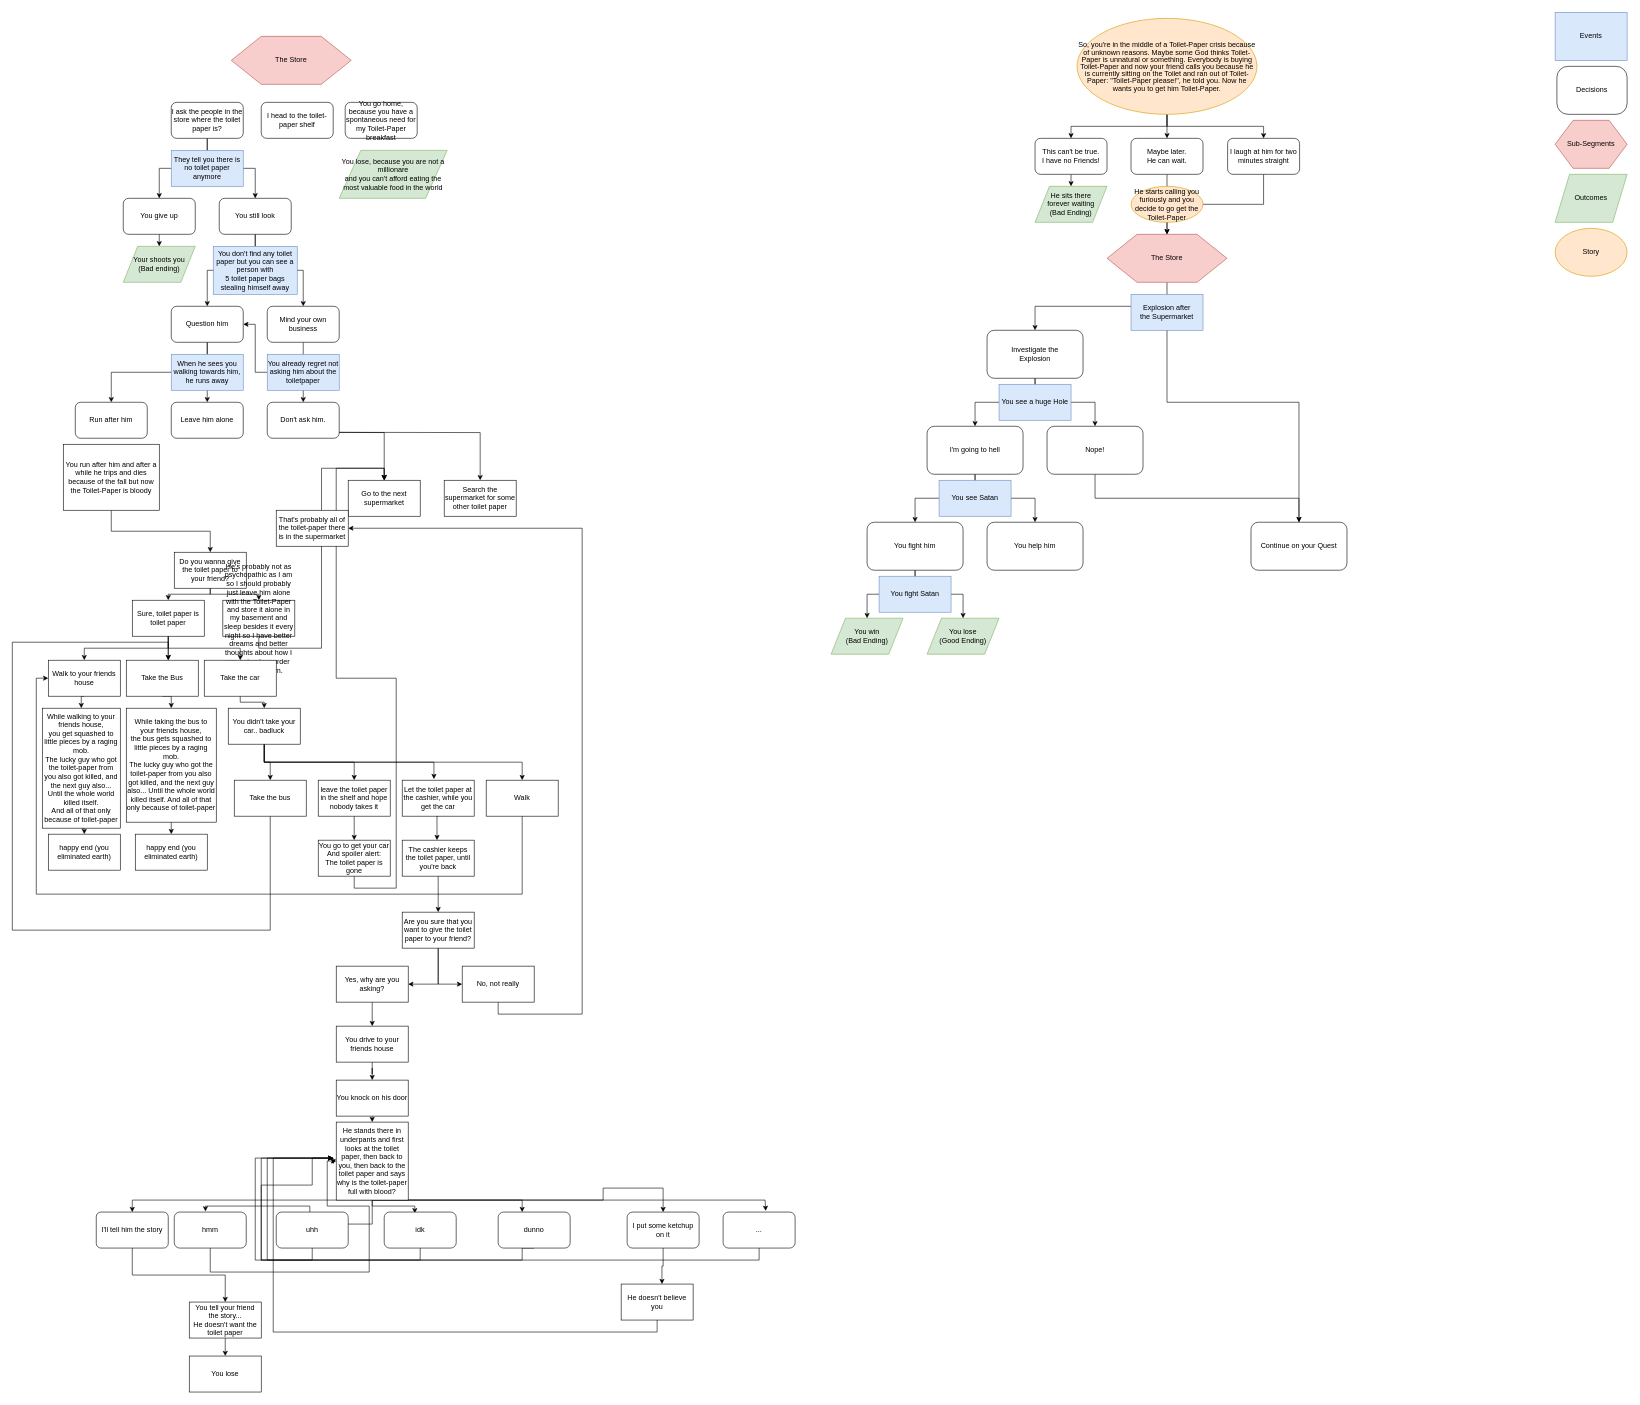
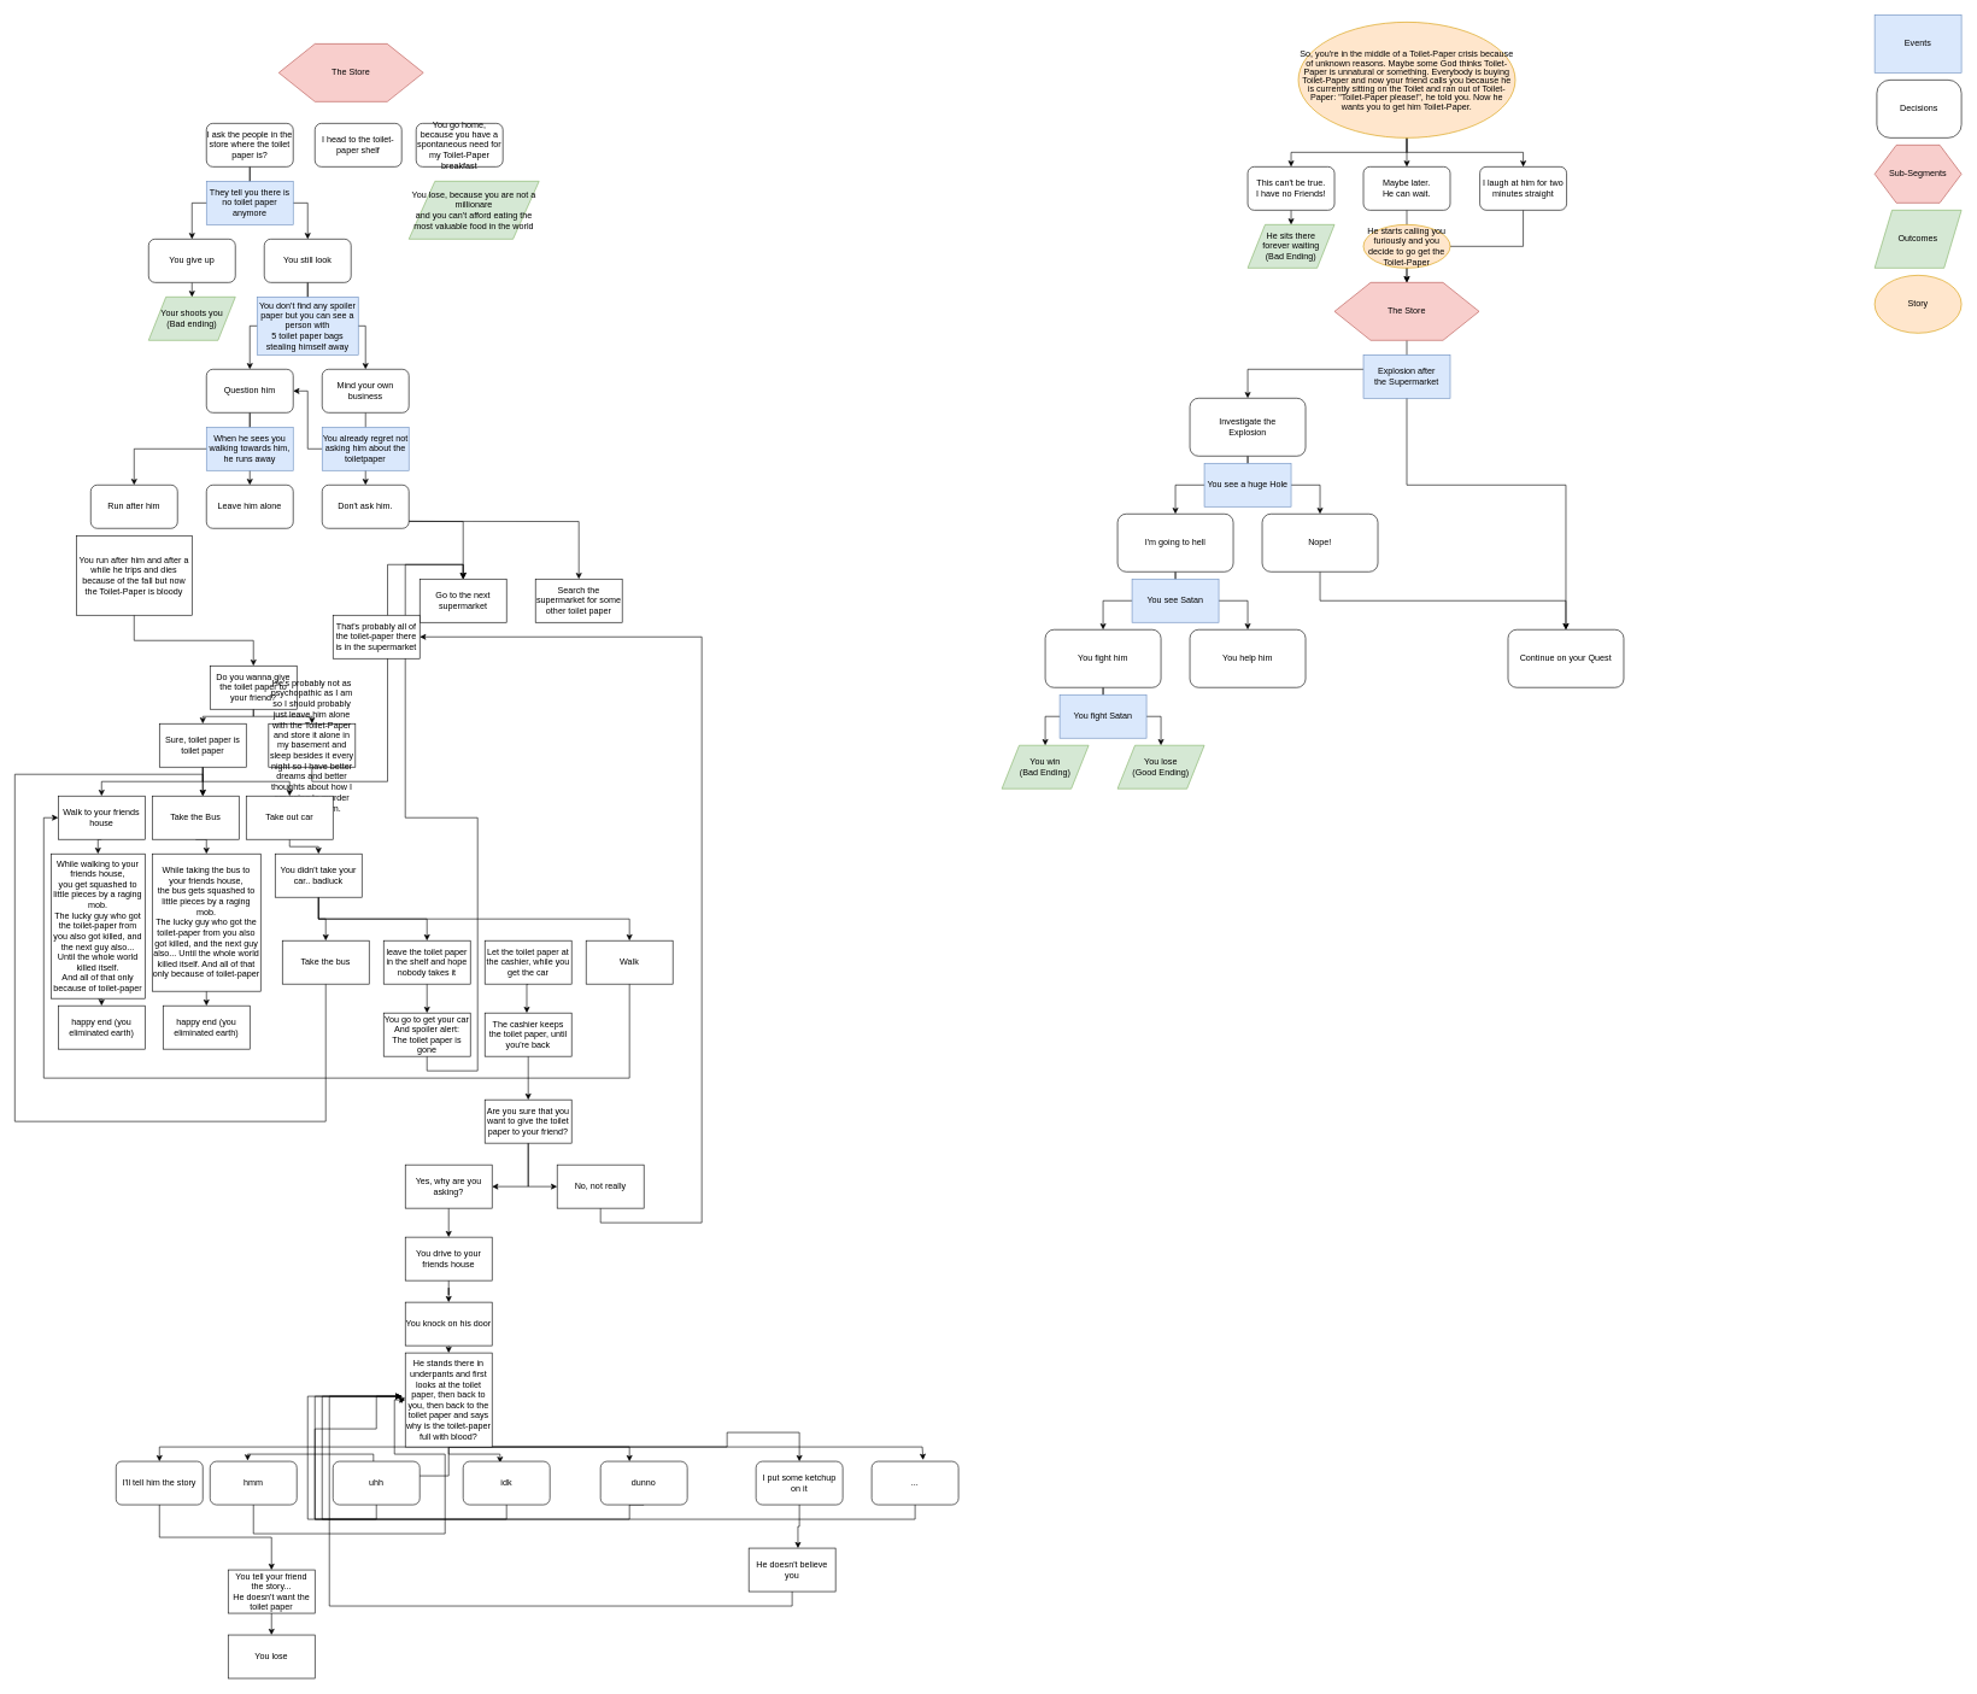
- <mxCell id="140" value="&lt;div&gt;You don't find any toilet paper but you can see a person with &lt;br&gt;&lt;/div&gt;&lt;div&gt;5 toilet paper bags stealing himself away&lt;/div&gt;" style="rounded=0;whiteSpace=wrap;html=1;fillColor=#dae8fc;strokeColor=#6c8ebf;" parent="1" vertex="1"><mxGeometry x="355" y="410" width="140" height="80" as="geometry" /></mxCell>
+ <mxCell id="140" value="&lt;div&gt;You don't find any spoiler paper but you can see a person with &lt;br&gt;&lt;/div&gt;&lt;div&gt;5 toilet paper bags stealing himself away&lt;/div&gt;" style="rounded=0;whiteSpace=wrap;html=1;fillColor=#dae8fc;strokeColor=#6c8ebf;" parent="1" vertex="1"><mxGeometry x="355" y="410" width="140" height="80" as="geometry" /></mxCell>
- <mxCell id="62" value="Take the car" style="rounded=0;whiteSpace=wrap;html=1;" parent="1" vertex="1"><mxGeometry x="340" y="1100" width="120" height="60" as="geometry" /></mxCell>
+ <mxCell id="62" value="Take out car" style="rounded=0;whiteSpace=wrap;html=1;" parent="1" vertex="1"><mxGeometry x="340" y="1100" width="120" height="60" as="geometry" /></mxCell>
- <mxCell id="71" style="edgeStyle=orthogonalEdgeStyle;rounded=0;orthogonalLoop=1;jettySize=auto;html=1;exitX=0.5;exitY=1;exitDx=0;exitDy=0;entryX=0.441;entryY=-0.031;entryDx=0;entryDy=0;entryPerimeter=0;" parent="1" source="73" target="77" edge="1"><mxGeometry relative="1" as="geometry" /></mxCell>
